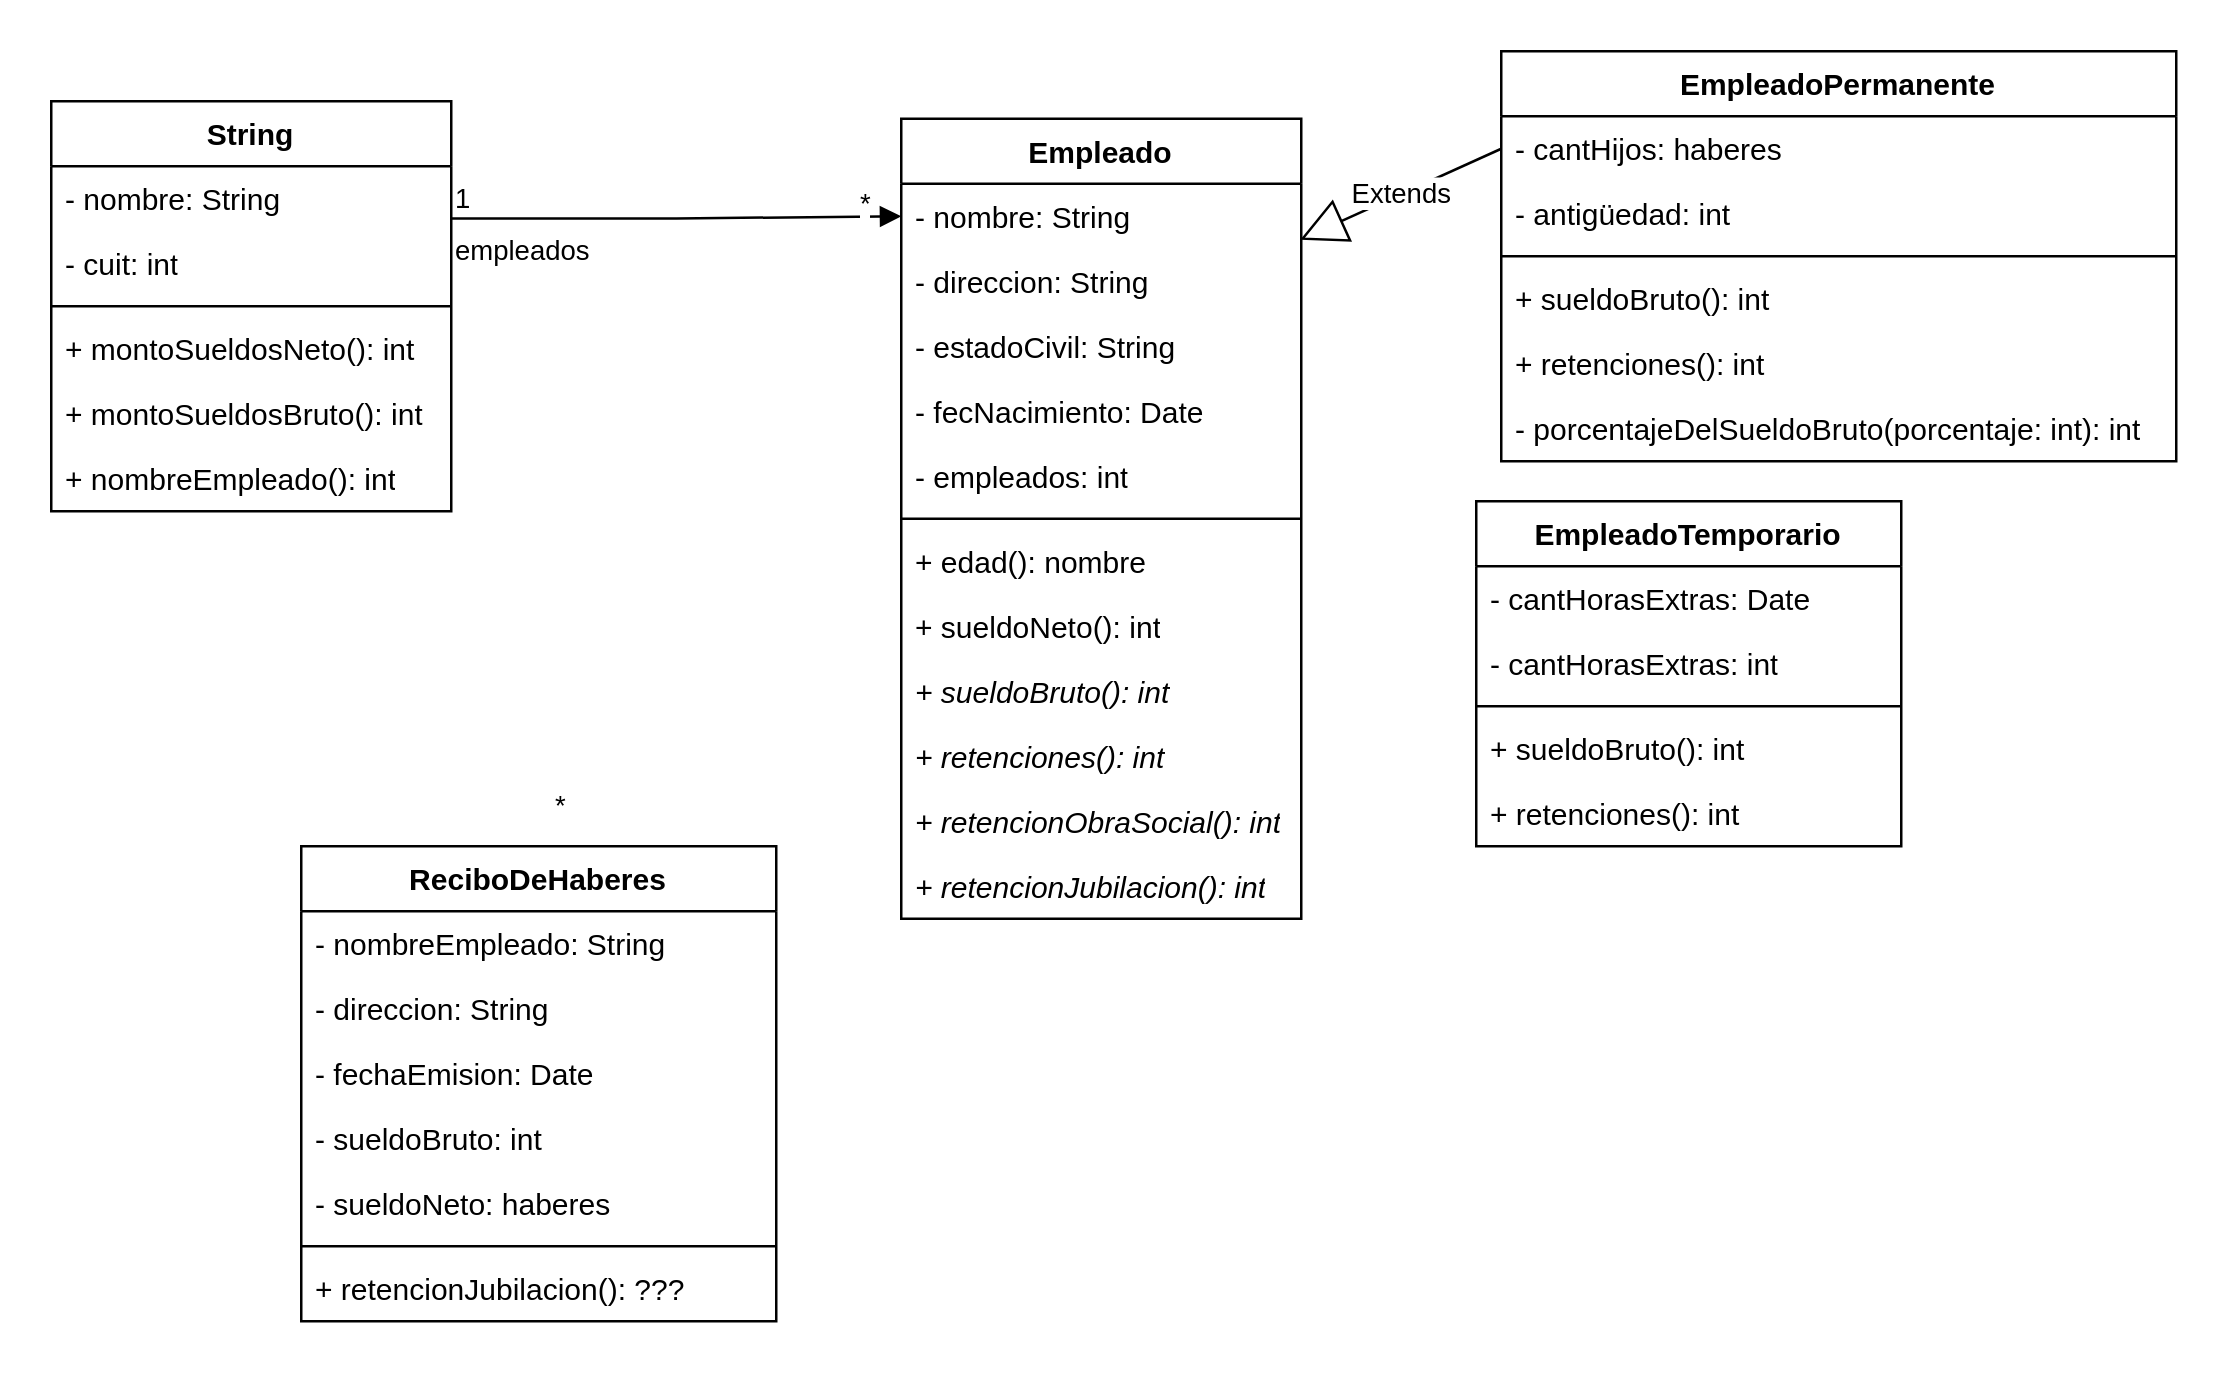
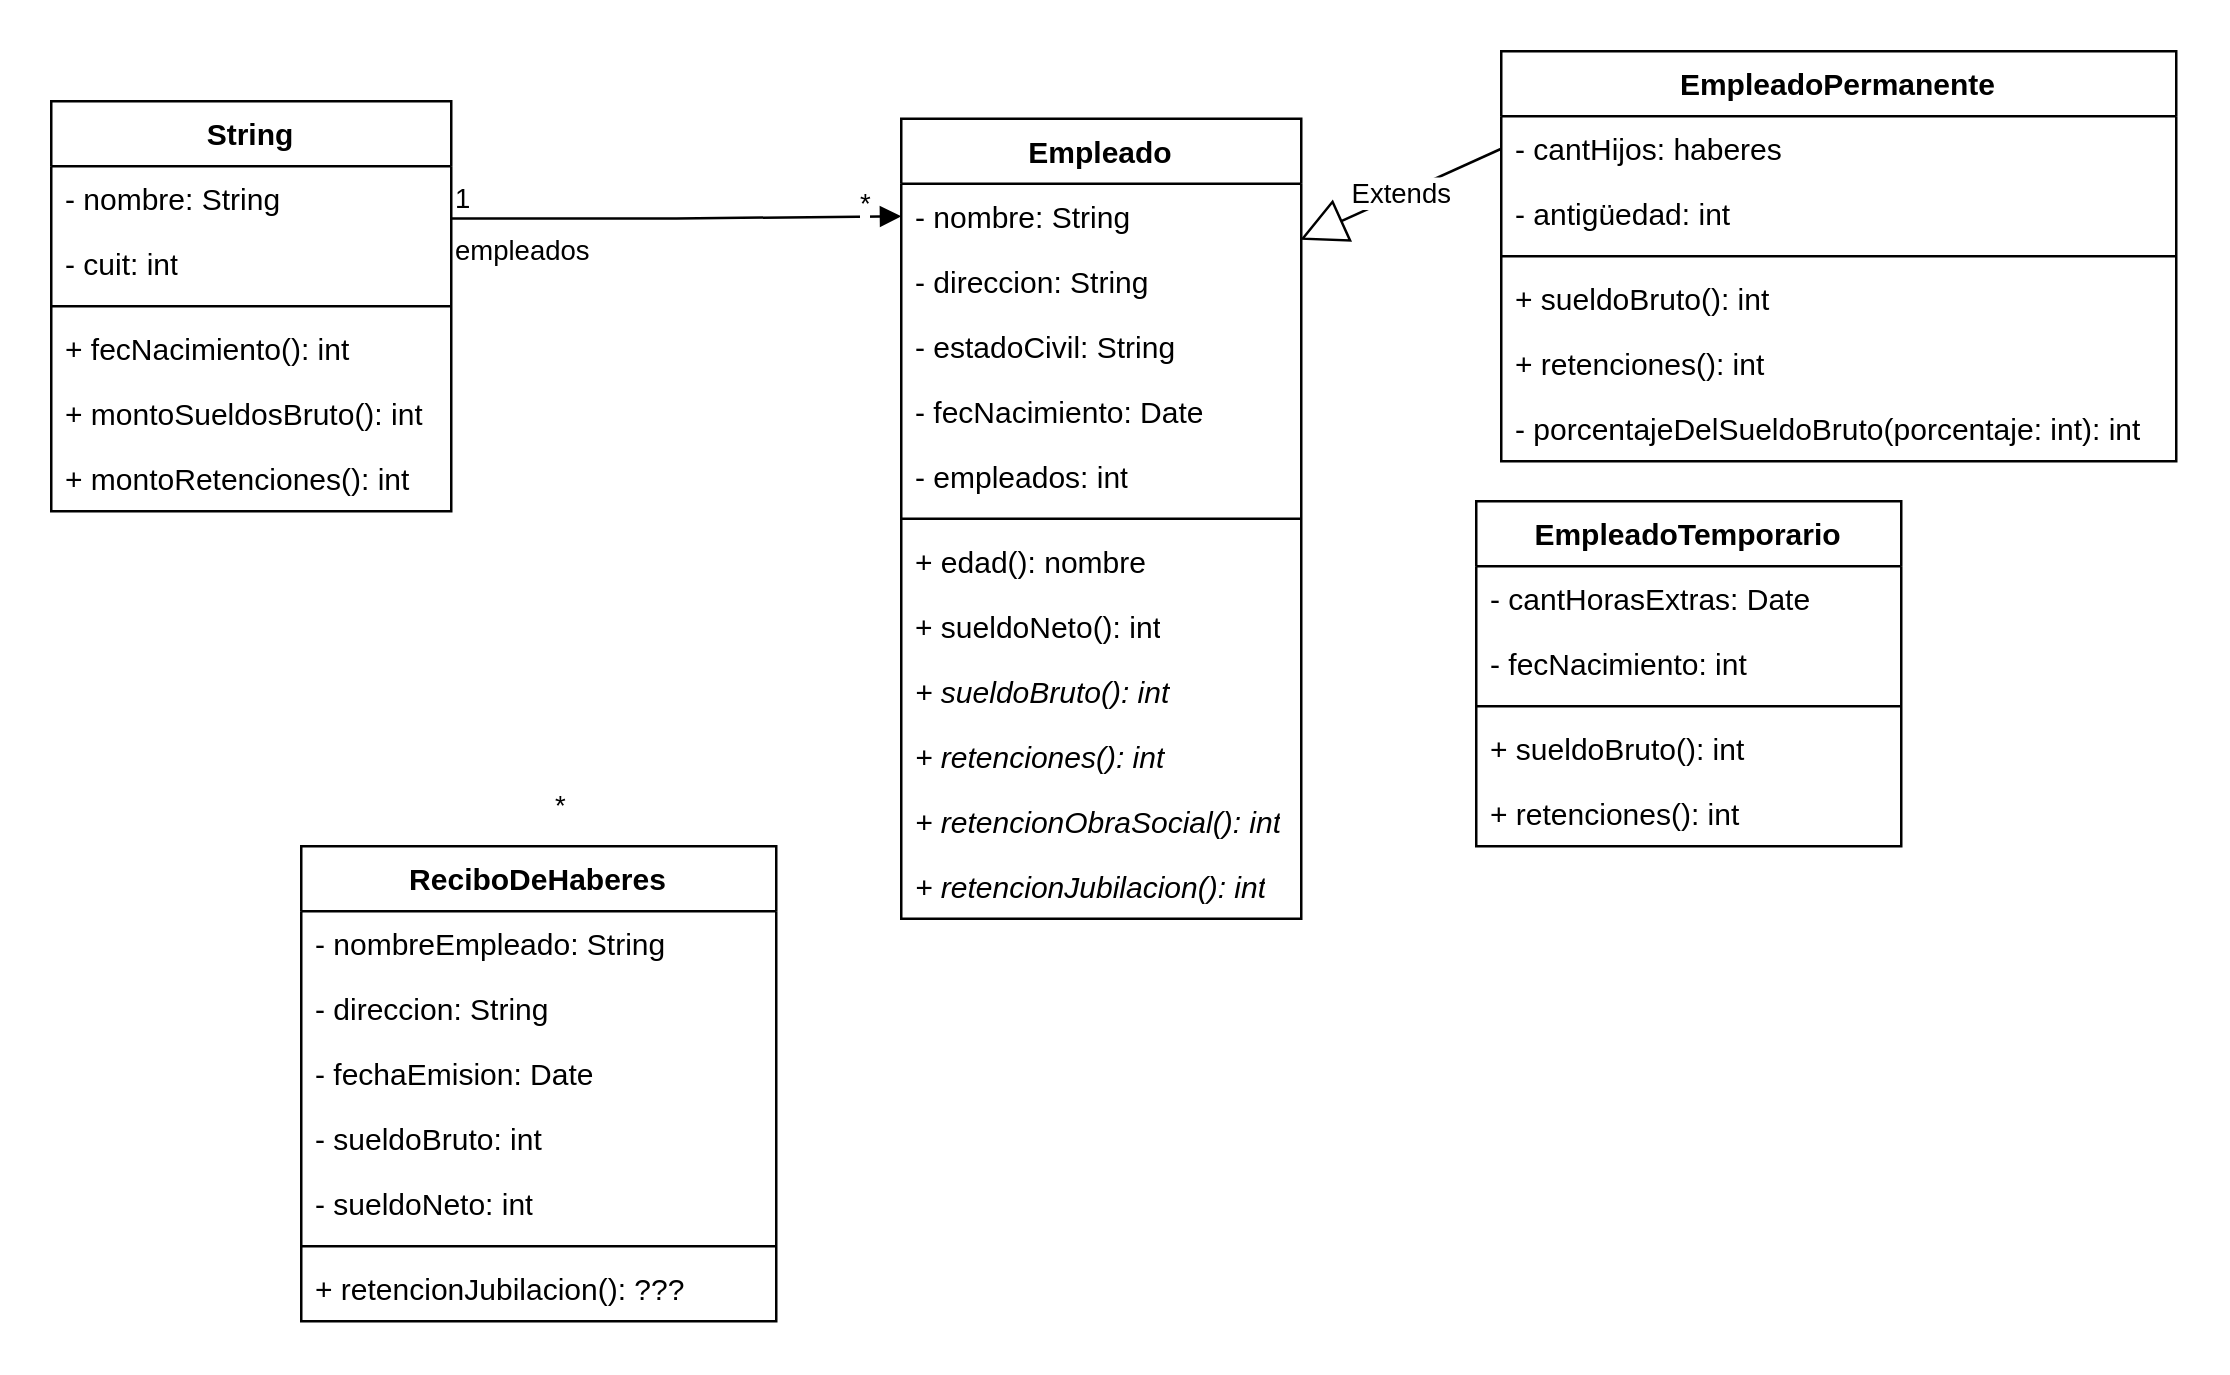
- <mxCell id="22" value="+ montoSueldosNeto&lt;span style=&quot;background-color: transparent; color: light-dark(rgb(0, 0, 0), rgb(255, 255, 255));&quot;&gt;(): int&lt;/span&gt;" style="text;strokeColor=none;fillColor=none;align=left;verticalAlign=top;spacingLeft=4;spacingRight=4;overflow=hidden;rotatable=0;points=[[0,0.5],[1,0.5]];portConstraint=eastwest;whiteSpace=wrap;html=1;" vertex="1" parent="18"><mxGeometry y="86" width="160" height="26" as="geometry" /></mxCell>
+ <mxCell id="22" value="+ fecNacimiento&lt;span style=&quot;background-color: transparent; color: light-dark(rgb(0, 0, 0), rgb(255, 255, 255));&quot;&gt;(): int&lt;/span&gt;" style="text;strokeColor=none;fillColor=none;align=left;verticalAlign=top;spacingLeft=4;spacingRight=4;overflow=hidden;rotatable=0;points=[[0,0.5],[1,0.5]];portConstraint=eastwest;whiteSpace=wrap;html=1;" vertex="1" parent="18"><mxGeometry y="86" width="160" height="26" as="geometry" /></mxCell>
- <mxCell id="24" value="+ nombreEmpleado&lt;span style=&quot;background-color: transparent; color: light-dark(rgb(0, 0, 0), rgb(255, 255, 255));&quot;&gt;(): int&lt;/span&gt;" style="text;strokeColor=none;fillColor=none;align=left;verticalAlign=top;spacingLeft=4;spacingRight=4;overflow=hidden;rotatable=0;points=[[0,0.5],[1,0.5]];portConstraint=eastwest;whiteSpace=wrap;html=1;" vertex="1" parent="18"><mxGeometry y="138" width="160" height="26" as="geometry" /></mxCell>
+ <mxCell id="24" value="+ montoRetenciones&lt;span style=&quot;background-color: transparent; color: light-dark(rgb(0, 0, 0), rgb(255, 255, 255));&quot;&gt;(): int&lt;/span&gt;" style="text;strokeColor=none;fillColor=none;align=left;verticalAlign=top;spacingLeft=4;spacingRight=4;overflow=hidden;rotatable=0;points=[[0,0.5],[1,0.5]];portConstraint=eastwest;whiteSpace=wrap;html=1;" vertex="1" parent="18"><mxGeometry y="138" width="160" height="26" as="geometry" /></mxCell>
- <mxCell id="35" value="- cantHorasExtras: int" style="text;strokeColor=none;fillColor=none;align=left;verticalAlign=top;spacingLeft=4;spacingRight=4;overflow=hidden;rotatable=0;points=[[0,0.5],[1,0.5]];portConstraint=eastwest;whiteSpace=wrap;html=1;" vertex="1" parent="33"><mxGeometry y="52" width="170" height="26" as="geometry" /></mxCell>
+ <mxCell id="35" value="- fecNacimiento: int" style="text;strokeColor=none;fillColor=none;align=left;verticalAlign=top;spacingLeft=4;spacingRight=4;overflow=hidden;rotatable=0;points=[[0,0.5],[1,0.5]];portConstraint=eastwest;whiteSpace=wrap;html=1;" vertex="1" parent="33"><mxGeometry y="52" width="170" height="26" as="geometry" /></mxCell>
- <mxCell id="44" value="- sueldoNeto: haberes" style="text;strokeColor=none;fillColor=none;align=left;verticalAlign=top;spacingLeft=4;spacingRight=4;overflow=hidden;rotatable=0;points=[[0,0.5],[1,0.5]];portConstraint=eastwest;whiteSpace=wrap;html=1;" vertex="1" parent="39"><mxGeometry y="130" width="190" height="26" as="geometry" /></mxCell>
+ <mxCell id="44" value="- sueldoNeto: int" style="text;strokeColor=none;fillColor=none;align=left;verticalAlign=top;spacingLeft=4;spacingRight=4;overflow=hidden;rotatable=0;points=[[0,0.5],[1,0.5]];portConstraint=eastwest;whiteSpace=wrap;html=1;" vertex="1" parent="39"><mxGeometry y="130" width="190" height="26" as="geometry" /></mxCell>
